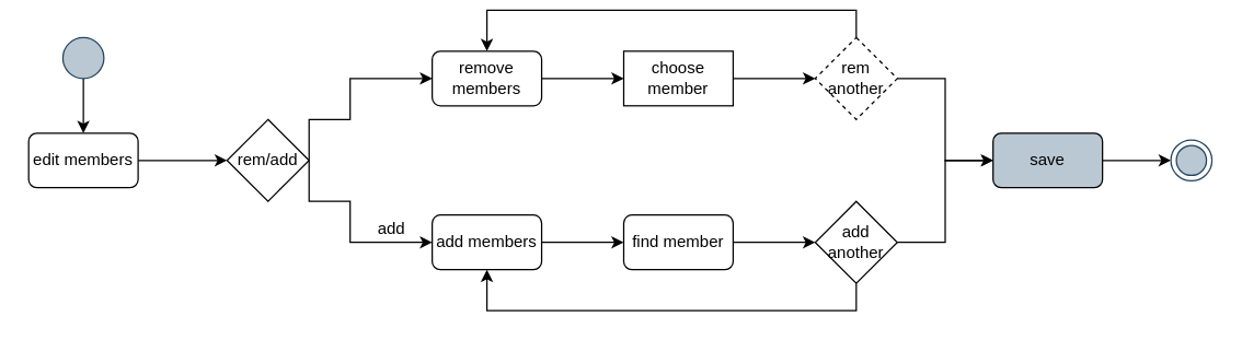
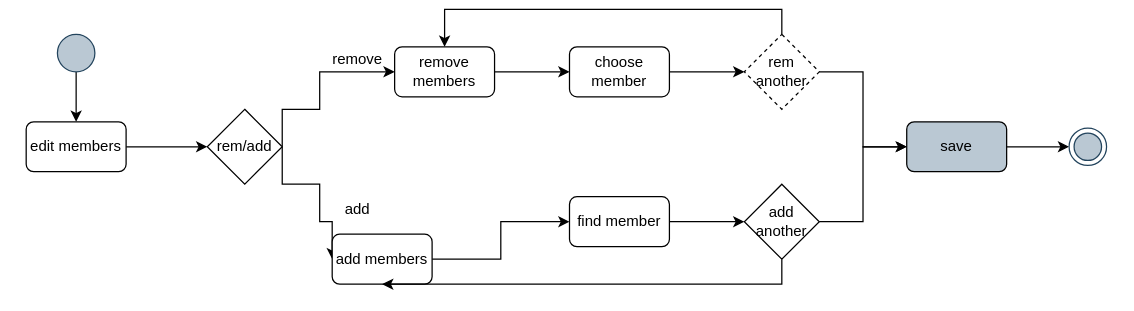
+ <mxCell id="17" value="remove" style="text;html=1;align=center;verticalAlign=middle;resizable=0;points=[];autosize=1;" vertex="1" parent="1"><mxGeometry x="255" y="30" width="60" height="20" as="geometry" /></mxCell>
- <mxCell id="16" value="choose member" style="whiteSpace=wrap;html=1;rounded=0;" vertex="1" parent="1"><mxGeometry x="455" y="30" width="80" height="40" as="geometry" /></mxCell>
+ <mxCell id="16" value="choose member" style="rounded=1;whiteSpace=wrap;html=1;" vertex="1" parent="1"><mxGeometry x="455" y="30" width="80" height="40" as="geometry" /></mxCell>
- <mxCell id="10" value="add members" style="rounded=1;whiteSpace=wrap;html=1;" vertex="1" parent="1"><mxGeometry x="315" y="150" width="80" height="40" as="geometry" /></mxCell>
+ <mxCell id="10" value="add members" style="rounded=1;whiteSpace=wrap;html=1;" vertex="1" parent="1"><mxGeometry x="265" y="180" width="80" height="40" as="geometry" /></mxCell>
